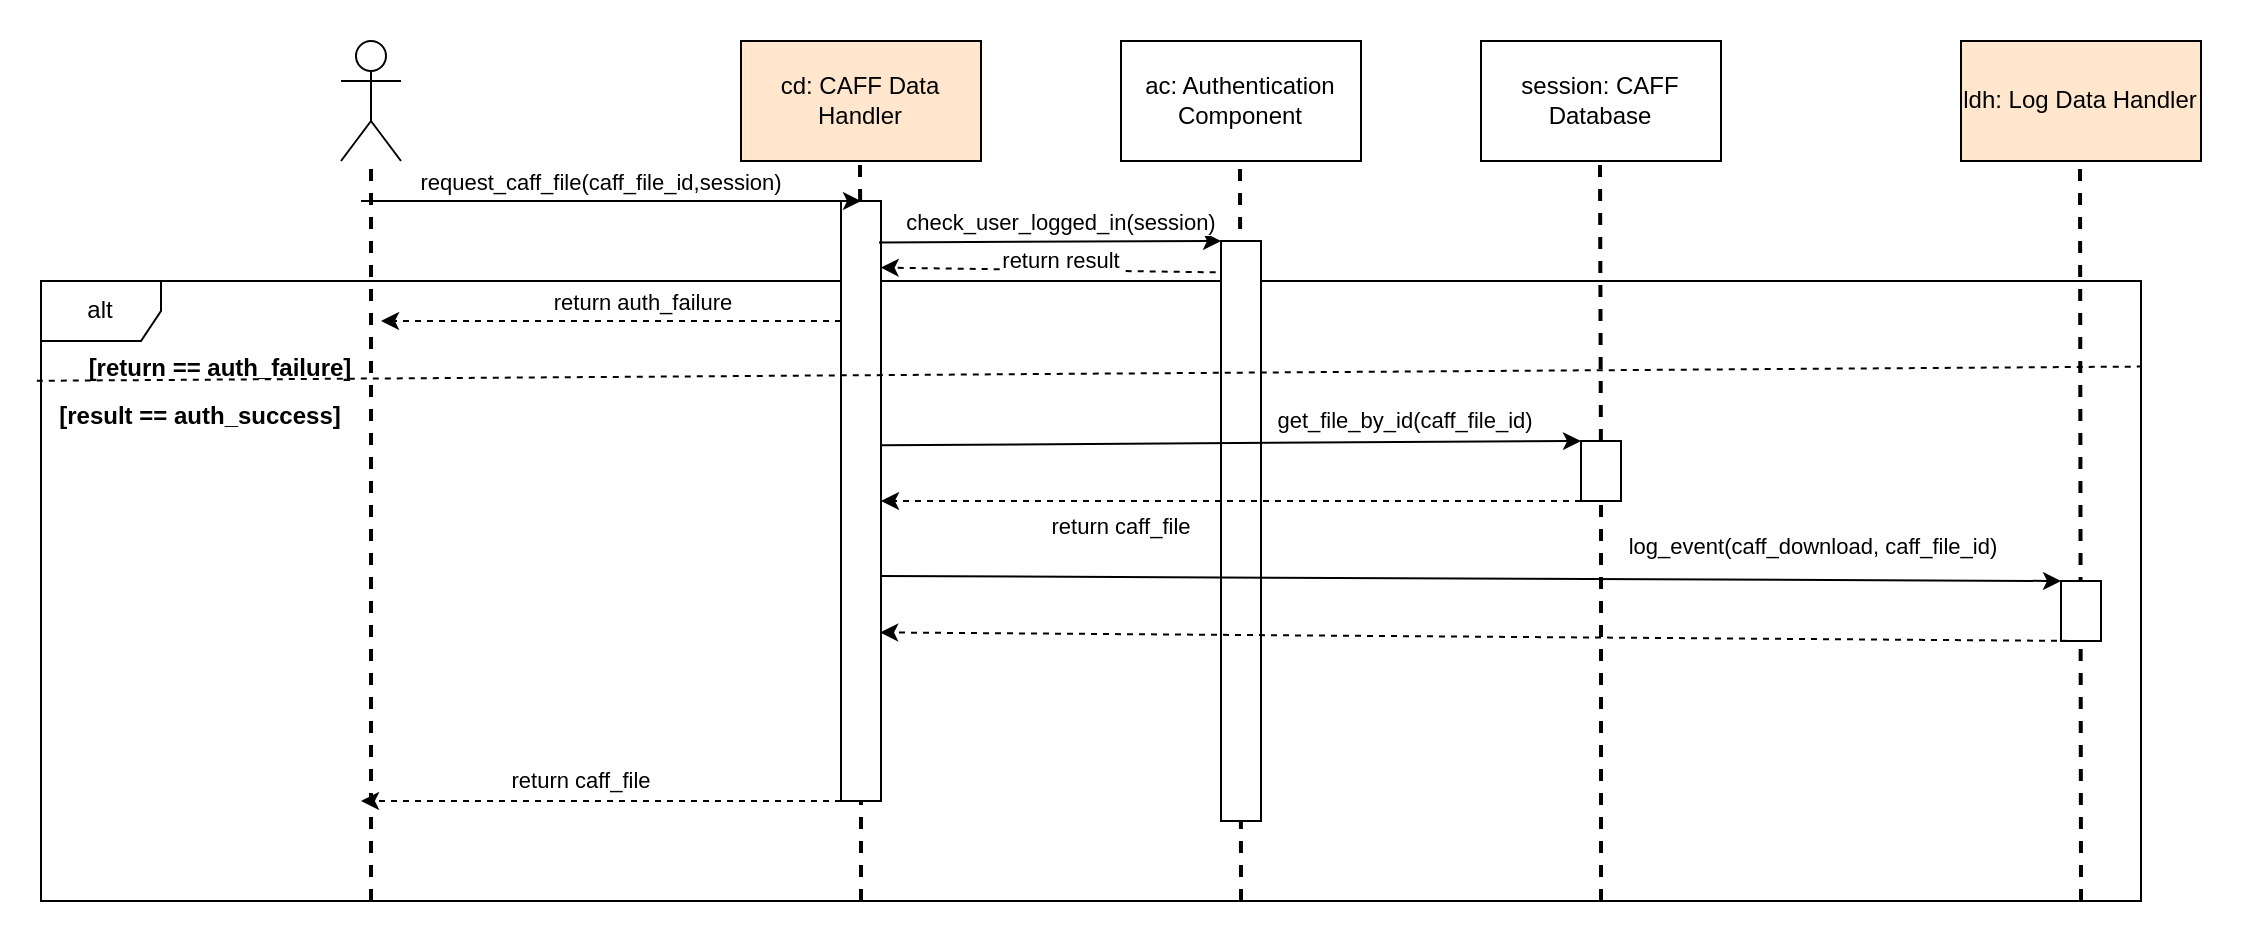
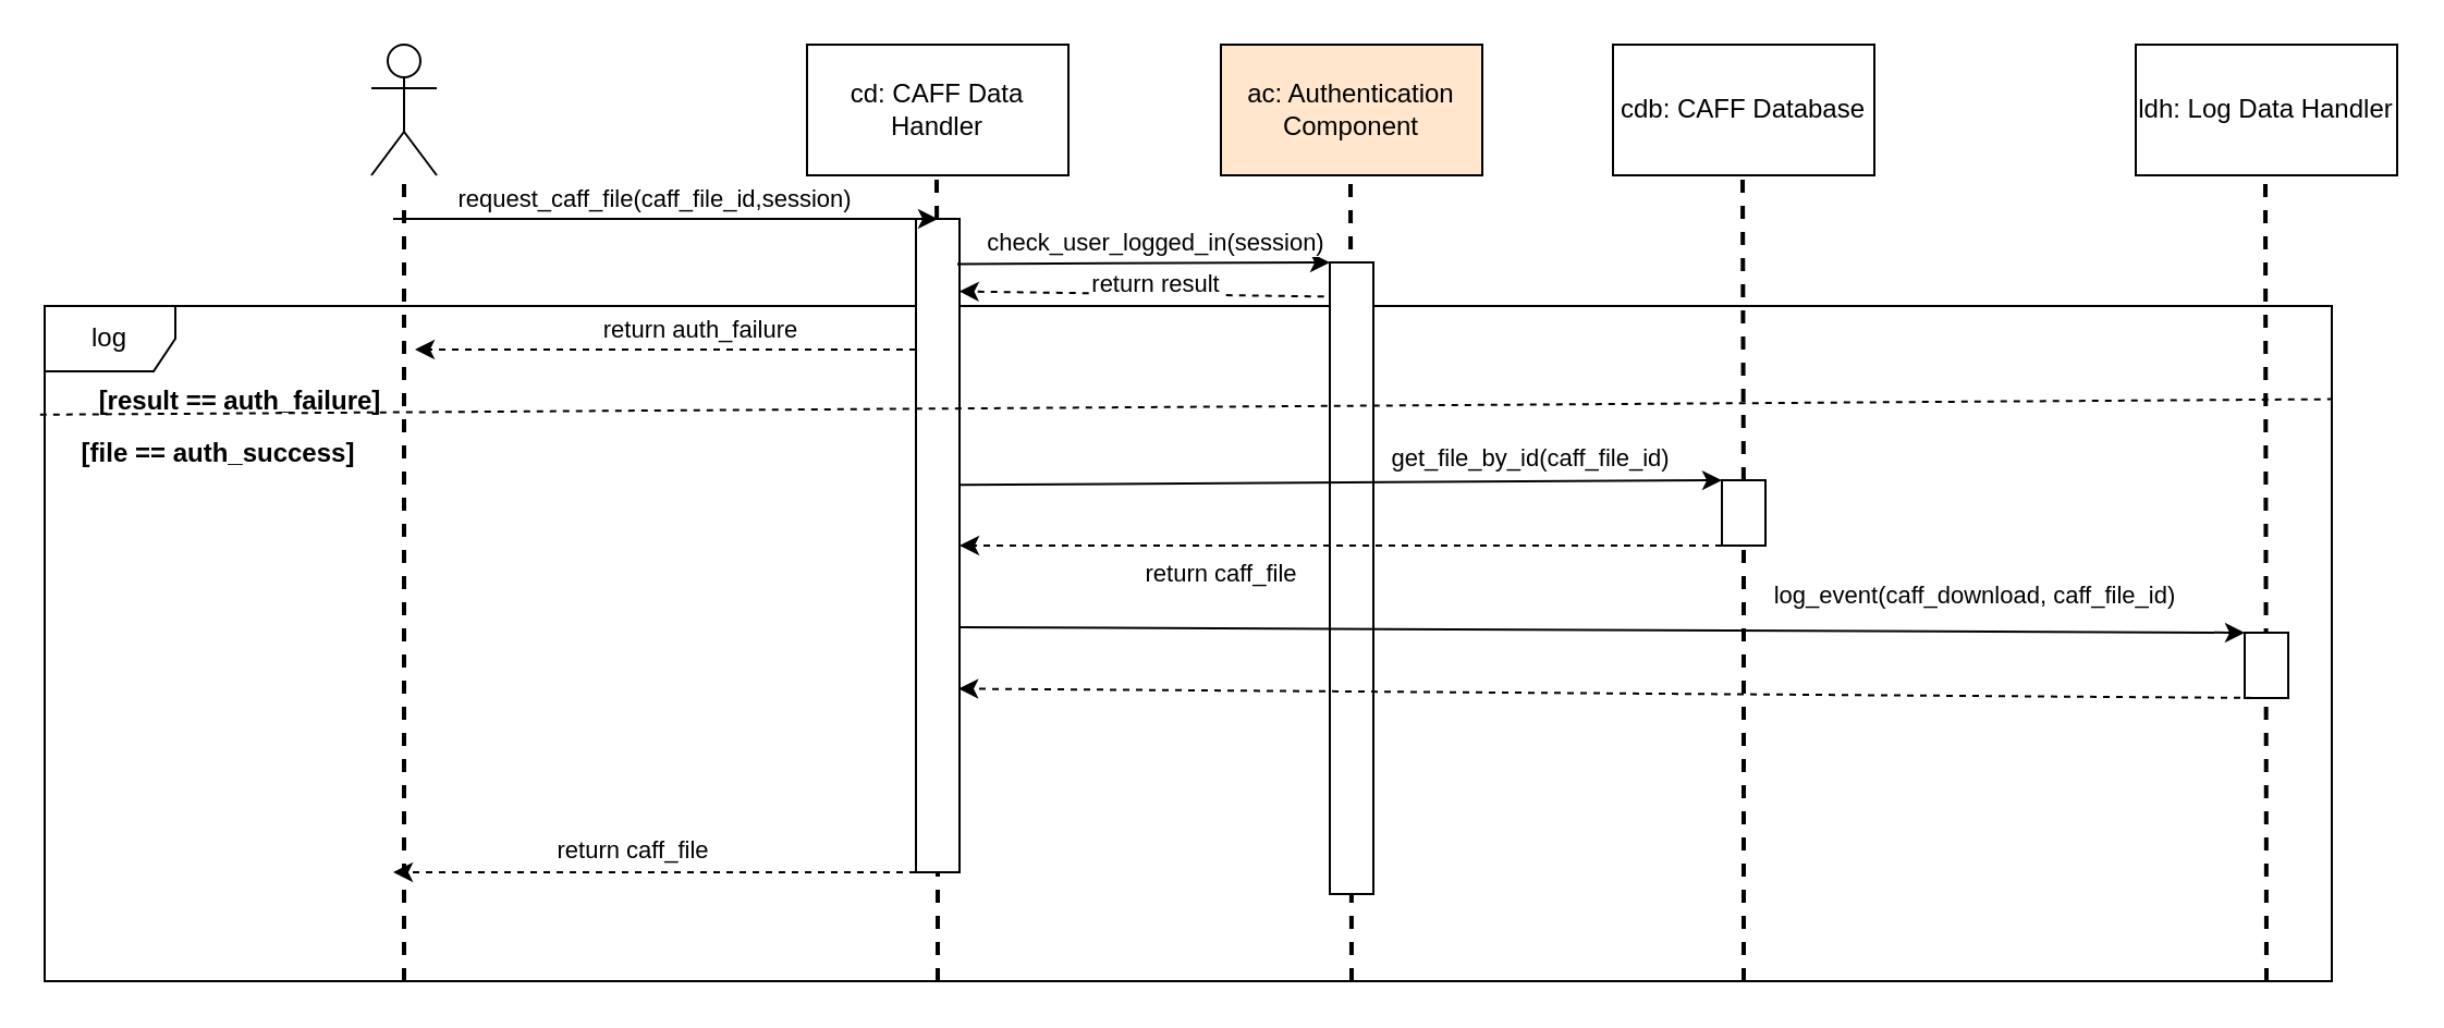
- <mxCell id="5" value="cd: CAFF Data Handler" style="rounded=0;whiteSpace=wrap;html=1;fillColor=#ffe6cc;" vertex="1" parent="1"><mxGeometry x="370" y="20" width="120" height="60" as="geometry" /></mxCell>
+ <mxCell id="5" value="cd: CAFF Data Handler" style="rounded=0;whiteSpace=wrap;html=1;" vertex="1" parent="1"><mxGeometry x="370" y="20" width="120" height="60" as="geometry" /></mxCell>
- <mxCell id="9" value="ac: Authentication Component" style="rounded=0;whiteSpace=wrap;html=1;" vertex="1" parent="1"><mxGeometry x="560" y="20" width="120" height="60" as="geometry" /></mxCell>
+ <mxCell id="9" value="ac: Authentication Component" style="rounded=0;whiteSpace=wrap;html=1;fillColor=#ffe6cc;" vertex="1" parent="1"><mxGeometry x="560" y="20" width="120" height="60" as="geometry" /></mxCell>
- <mxCell id="12" value="session: CAFF Database" style="rounded=0;whiteSpace=wrap;html=1;" vertex="1" parent="1"><mxGeometry x="740" y="20" width="120" height="60" as="geometry" /></mxCell>
+ <mxCell id="12" value="cdb: CAFF Database" style="rounded=0;whiteSpace=wrap;html=1;" vertex="1" parent="1"><mxGeometry x="740" y="20" width="120" height="60" as="geometry" /></mxCell>
- <mxCell id="14" value="ldh: Log Data Handler" style="rounded=0;whiteSpace=wrap;html=1;fillColor=#ffe6cc;" vertex="1" parent="1"><mxGeometry x="980" y="20" width="120" height="60" as="geometry" /></mxCell>
+ <mxCell id="14" value="ldh: Log Data Handler" style="rounded=0;whiteSpace=wrap;html=1;" vertex="1" parent="1"><mxGeometry x="980" y="20" width="120" height="60" as="geometry" /></mxCell>
- <mxCell id="2" value="alt" style="shape=umlFrame;whiteSpace=wrap;html=1;" vertex="1" parent="1"><mxGeometry x="20" y="140" width="1050" height="310" as="geometry" /></mxCell>
+ <mxCell id="2" value="log" style="shape=umlFrame;whiteSpace=wrap;html=1;" vertex="1" parent="1"><mxGeometry x="20" y="140" width="1050" height="310" as="geometry" /></mxCell>
- <mxCell id="37" value="[return == auth_failure]" style="text;align=center;fontStyle=1;verticalAlign=middle;spacingLeft=3;spacingRight=3;strokeColor=none;rotatable=0;points=[[0,0.5],[1,0.5]];portConstraint=eastwest;" vertex="1" parent="1"><mxGeometry x="70" y="170" width="80" height="26" as="geometry" /></mxCell>
+ <mxCell id="37" value="[result == auth_failure]" style="text;align=center;fontStyle=1;verticalAlign=middle;spacingLeft=3;spacingRight=3;strokeColor=none;rotatable=0;points=[[0,0.5],[1,0.5]];portConstraint=eastwest;" vertex="1" parent="1"><mxGeometry x="70" y="170" width="80" height="26" as="geometry" /></mxCell>
- <mxCell id="38" value="[result == auth_success]" style="text;align=center;fontStyle=1;verticalAlign=middle;spacingLeft=3;spacingRight=3;strokeColor=none;rotatable=0;points=[[0,0.5],[1,0.5]];portConstraint=eastwest;" vertex="1" parent="1"><mxGeometry x="60" y="194" width="80" height="26" as="geometry" /></mxCell>
+ <mxCell id="38" value="[file == auth_success]" style="text;align=center;fontStyle=1;verticalAlign=middle;spacingLeft=3;spacingRight=3;strokeColor=none;rotatable=0;points=[[0,0.5],[1,0.5]];portConstraint=eastwest;" vertex="1" parent="1"><mxGeometry x="60" y="194" width="80" height="26" as="geometry" /></mxCell>
